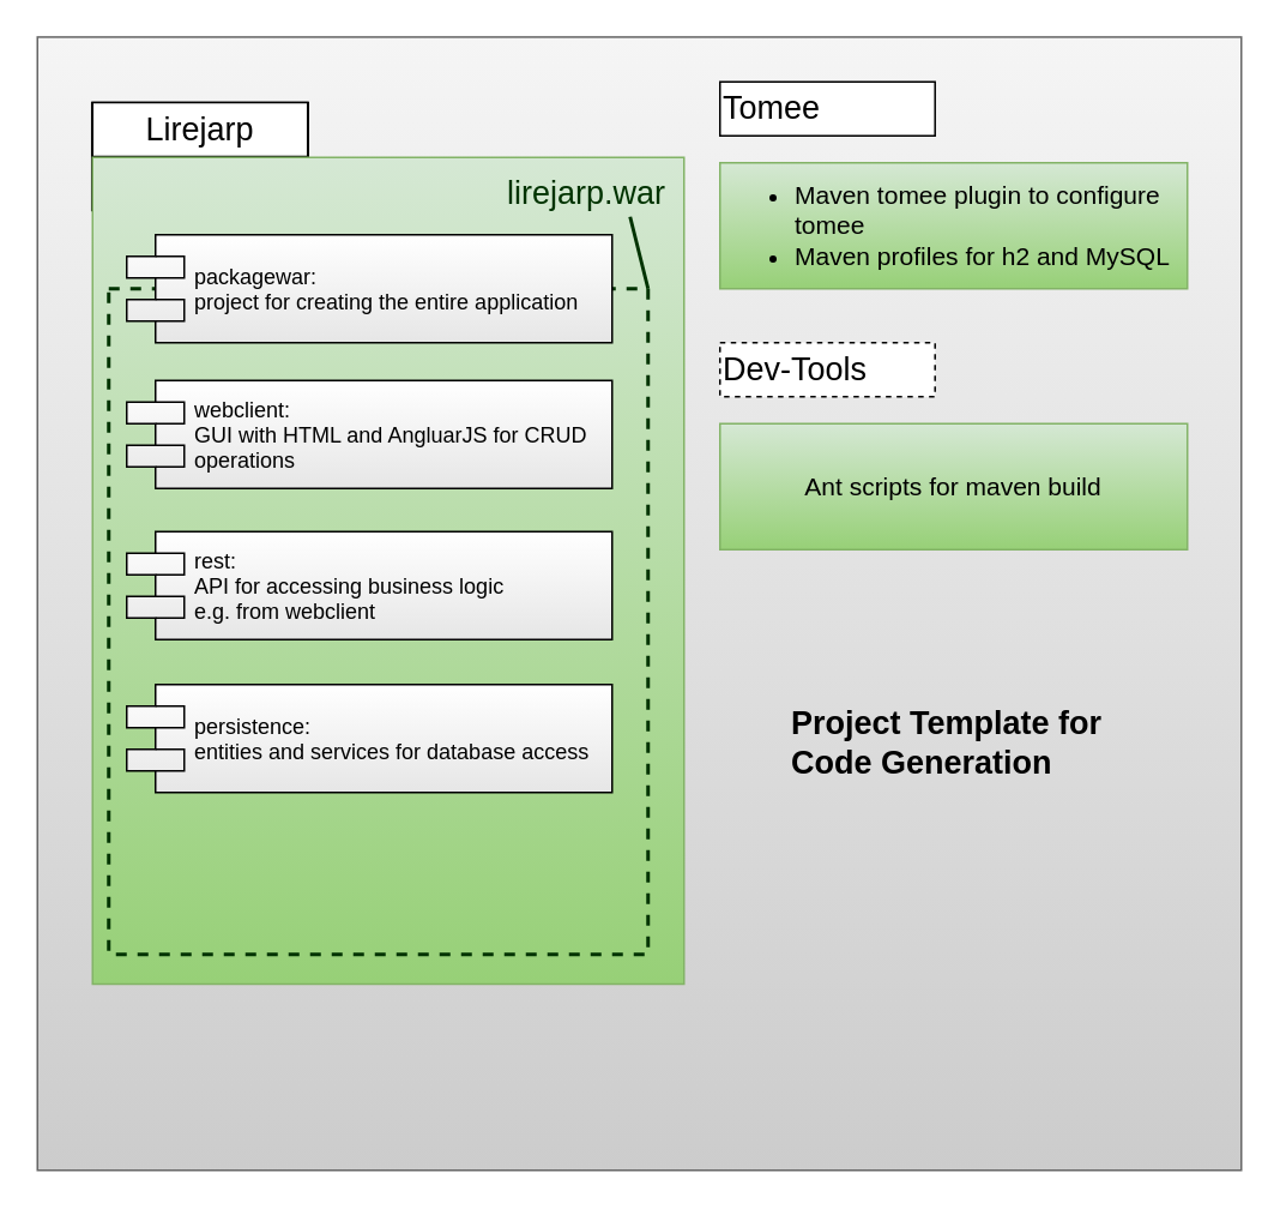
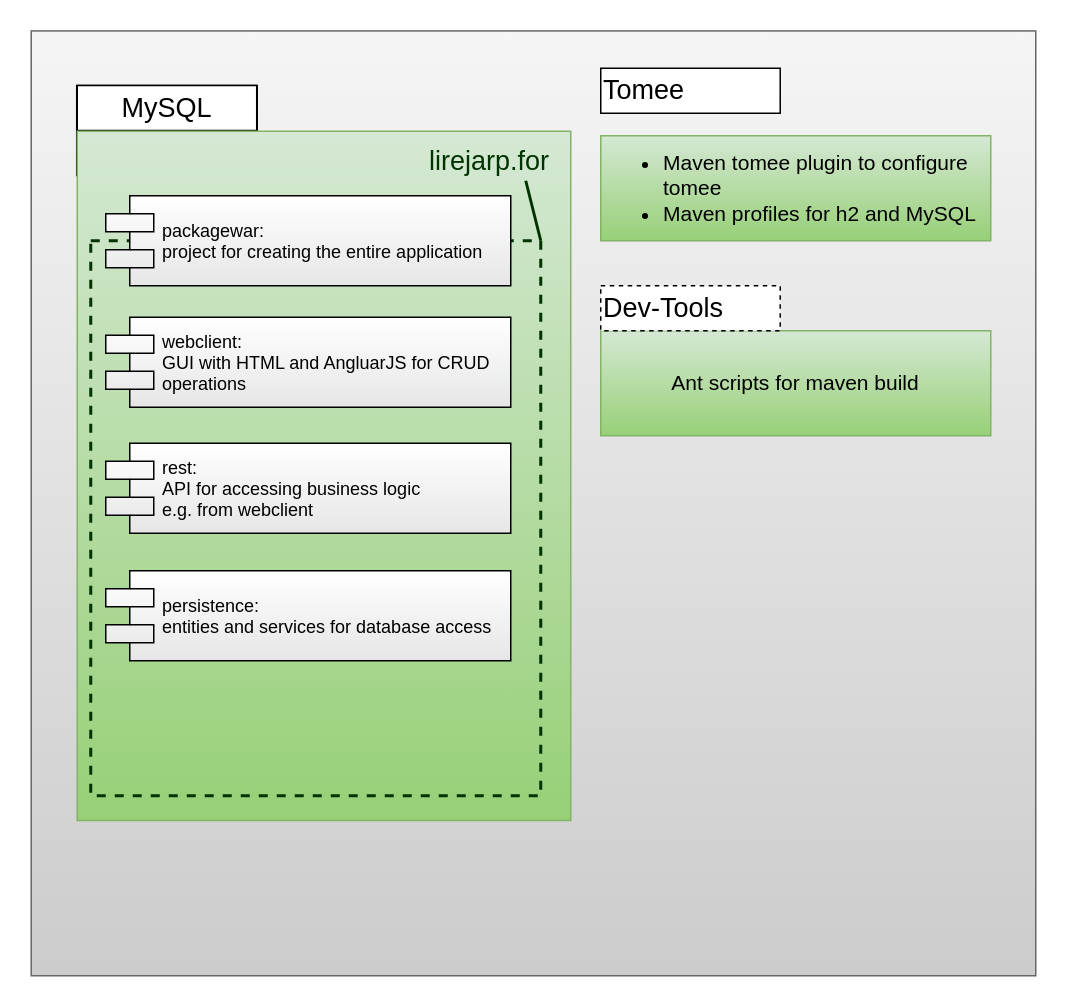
- <mxCell id="5" value="&lt;div style=&quot;font-size: 18px&quot; align=&quot;left&quot;&gt;&lt;font face=&quot;Helvetica&quot;&gt;Lirejarp&lt;/font&gt;&lt;br&gt;&lt;/div&gt;" style="rounded=0;whiteSpace=wrap;html=1;fontFamily=Comic Sans MS;" parent="4" vertex="1"><mxGeometry x="0.36" width="119.64" height="30" as="geometry" /></mxCell>
+ <mxCell id="5" value="&lt;div style=&quot;font-size: 18px&quot; align=&quot;left&quot;&gt;&lt;font face=&quot;Helvetica&quot;&gt;MySQL&lt;/font&gt;&lt;br&gt;&lt;/div&gt;" style="rounded=0;whiteSpace=wrap;html=1;fontFamily=Comic Sans MS;" parent="4" vertex="1"><mxGeometry x="0.36" width="119.64" height="30" as="geometry" /></mxCell>
- <mxCell id="13" value="&lt;font color=&quot;#003300&quot;&gt;lirejarp.war&lt;/font&gt;" style="text;html=1;strokeColor=none;fillColor=none;align=center;verticalAlign=middle;whiteSpace=wrap;rounded=0;dashed=1;fontFamily=Helvetica;fontSize=18;" parent="3" vertex="1"><mxGeometry x="306" y="96.5" width="40" height="20" as="geometry" /></mxCell>
+ <mxCell id="13" value="&lt;font color=&quot;#003300&quot;&gt;lirejarp.for&lt;/font&gt;" style="text;html=1;strokeColor=none;fillColor=none;align=center;verticalAlign=middle;whiteSpace=wrap;rounded=0;dashed=1;fontFamily=Helvetica;fontSize=18;" parent="3" vertex="1"><mxGeometry x="306" y="96.5" width="40" height="20" as="geometry" /></mxCell>
- <mxCell id="9" value="&lt;font style=&quot;font-size: 14px&quot; face=&quot;Helvetica&quot;&gt;Ant scripts for maven build&lt;/font&gt;&lt;br&gt;" style="rounded=0;whiteSpace=wrap;html=1;fontFamily=Comic Sans MS;fillColor=#d5e8d4;strokeColor=#82b366;gradientColor=#97d077;" parent="3" vertex="1"><mxGeometry x="400" y="235" width="260" height="70" as="geometry" /></mxCell>
+ <mxCell id="9" value="&lt;font style=&quot;font-size: 14px&quot; face=&quot;Helvetica&quot;&gt;Ant scripts for maven build&lt;/font&gt;&lt;br&gt;" style="rounded=0;whiteSpace=wrap;html=1;fontFamily=Comic Sans MS;fillColor=#d5e8d4;strokeColor=#82b366;gradientColor=#97d077;" parent="3" vertex="1"><mxGeometry x="400" y="220" width="260" height="70" as="geometry" /></mxCell>
- <mxCell id="14" value="&lt;h1 style=&quot;font-size: 18px;&quot;&gt;Project Template for Code Generation&lt;/h1&gt;" style="text;html=1;strokeColor=none;fillColor=none;spacing=5;spacingTop=-20;whiteSpace=wrap;overflow=hidden;rounded=0;dashed=1;fontFamily=Helvetica;fontSize=18;align=left;" parent="3" vertex="1"><mxGeometry x="435" y="390" width="190" height="120" as="geometry" /></mxCell>
